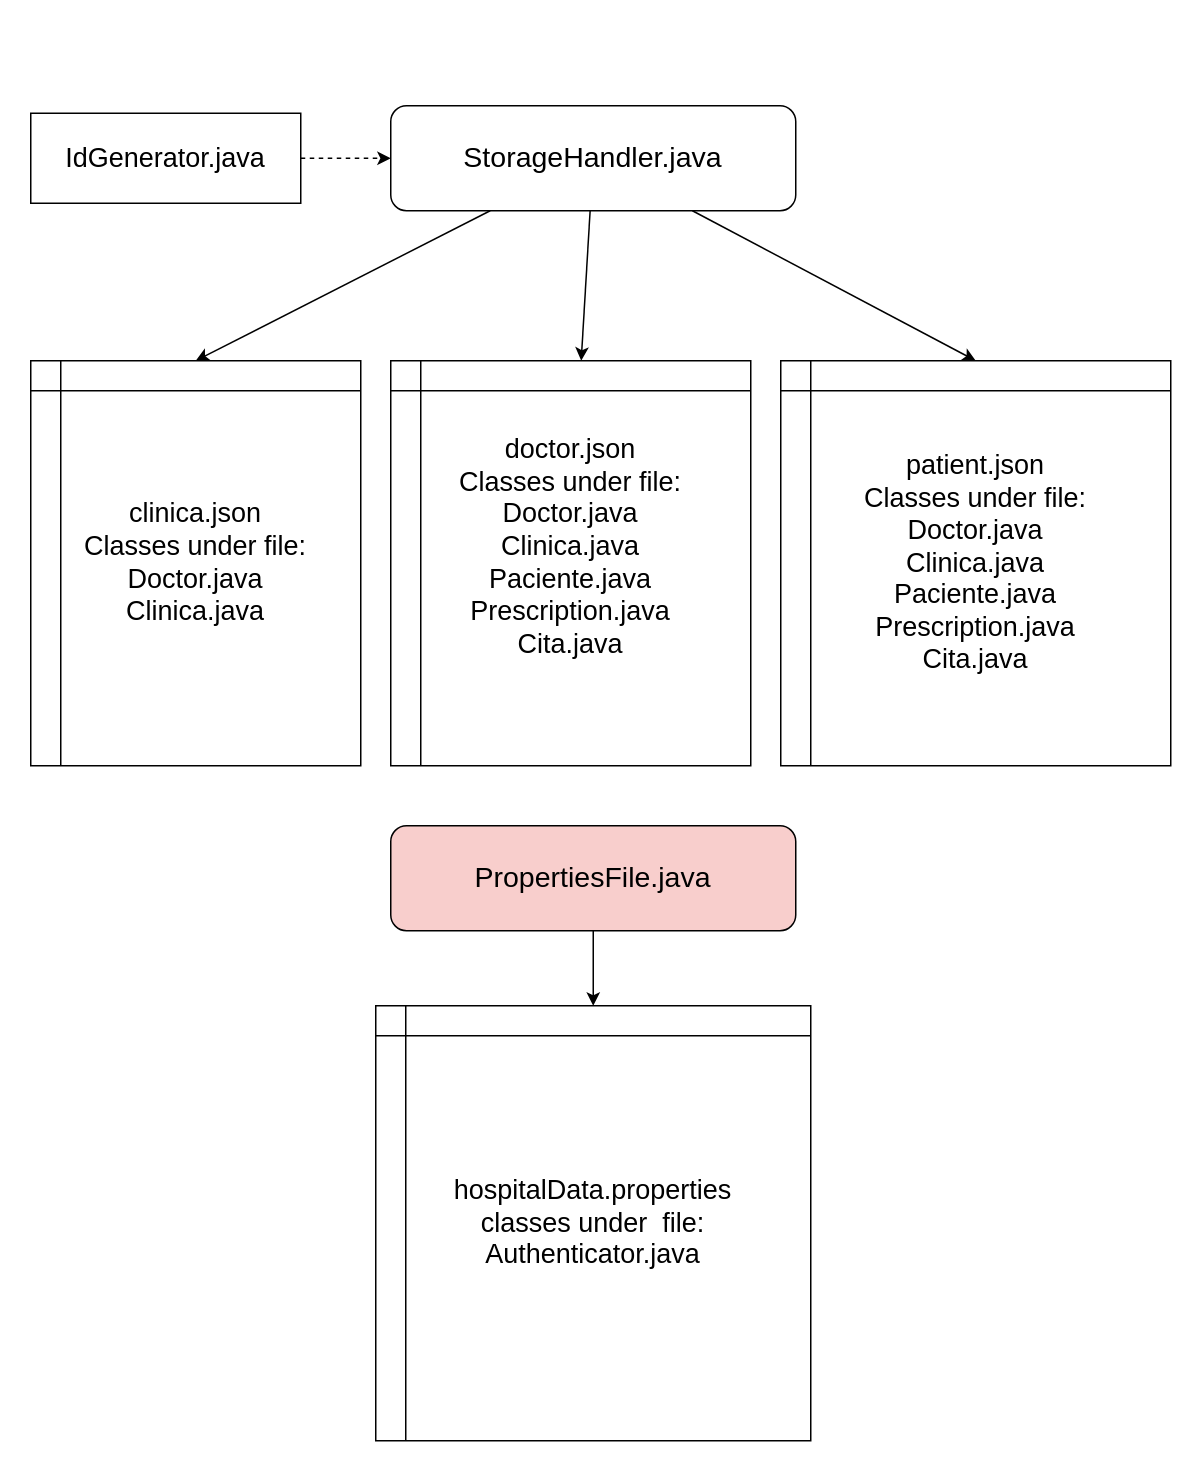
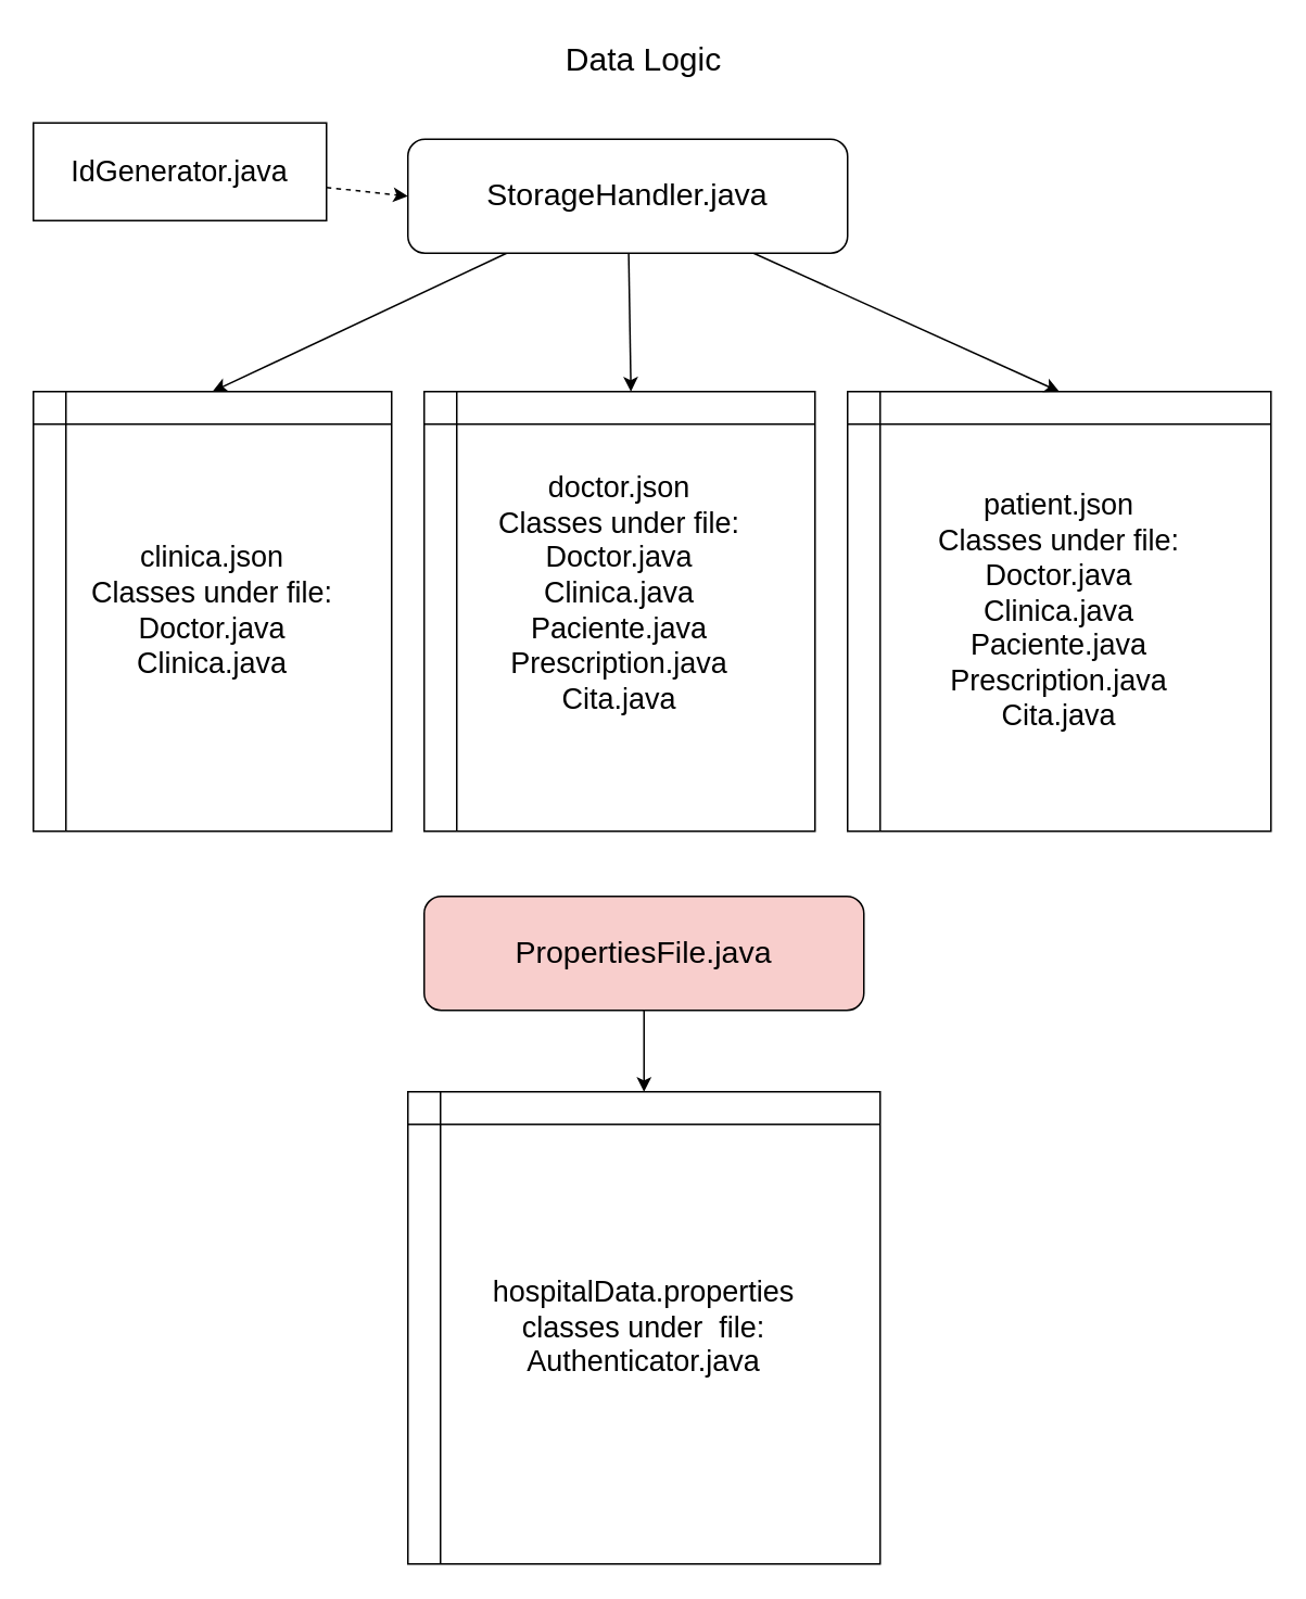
+ <mxCell id="2" value="Data Logic" style="text;html=1;strokeColor=none;fillColor=none;align=center;verticalAlign=middle;whiteSpace=wrap;rounded=0;fontSize=20;" vertex="1" parent="1"><mxGeometry x="220" y="20" width="350" height="30" as="geometry" /></mxCell>
- <mxCell id="9" value="&lt;span style=&quot;font-size: 19px;&quot;&gt;StorageHandler.java&lt;/span&gt;" style="rounded=1;whiteSpace=wrap;html=1;fontSize=18;" vertex="1" parent="1"><mxGeometry x="260" y="70" width="270" height="70" as="geometry" /></mxCell>
+ <mxCell id="9" value="&lt;span style=&quot;font-size: 19px;&quot;&gt;StorageHandler.java&lt;/span&gt;" style="rounded=1;whiteSpace=wrap;html=1;fontSize=18;" vertex="1" parent="1"><mxGeometry x="250" y="85" width="270" height="70" as="geometry" /></mxCell>
